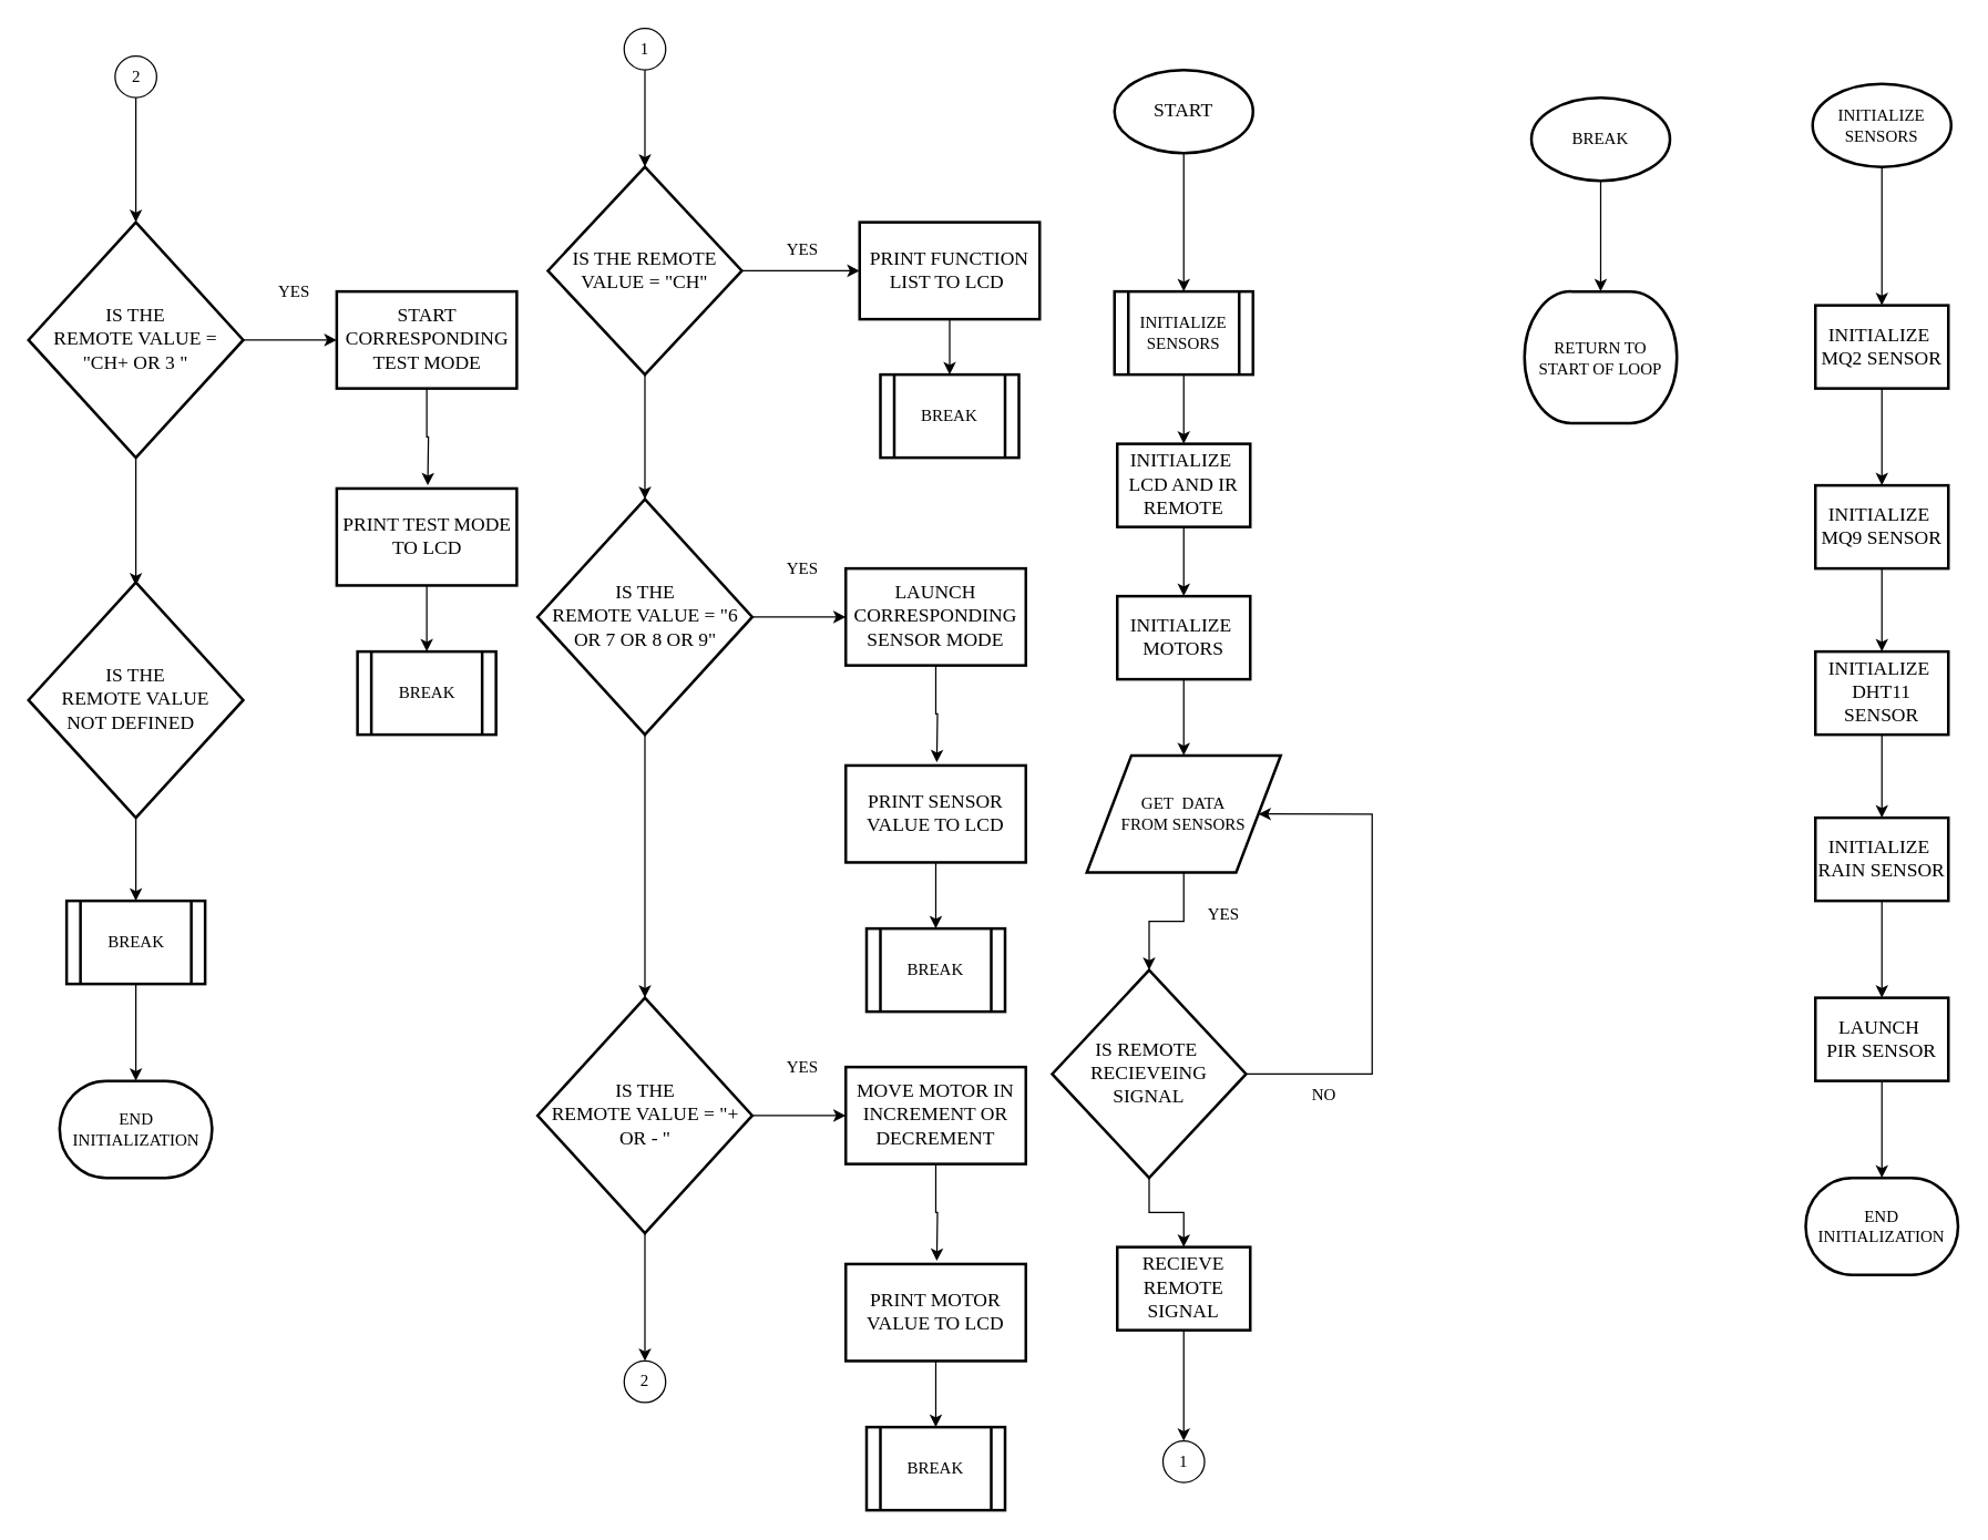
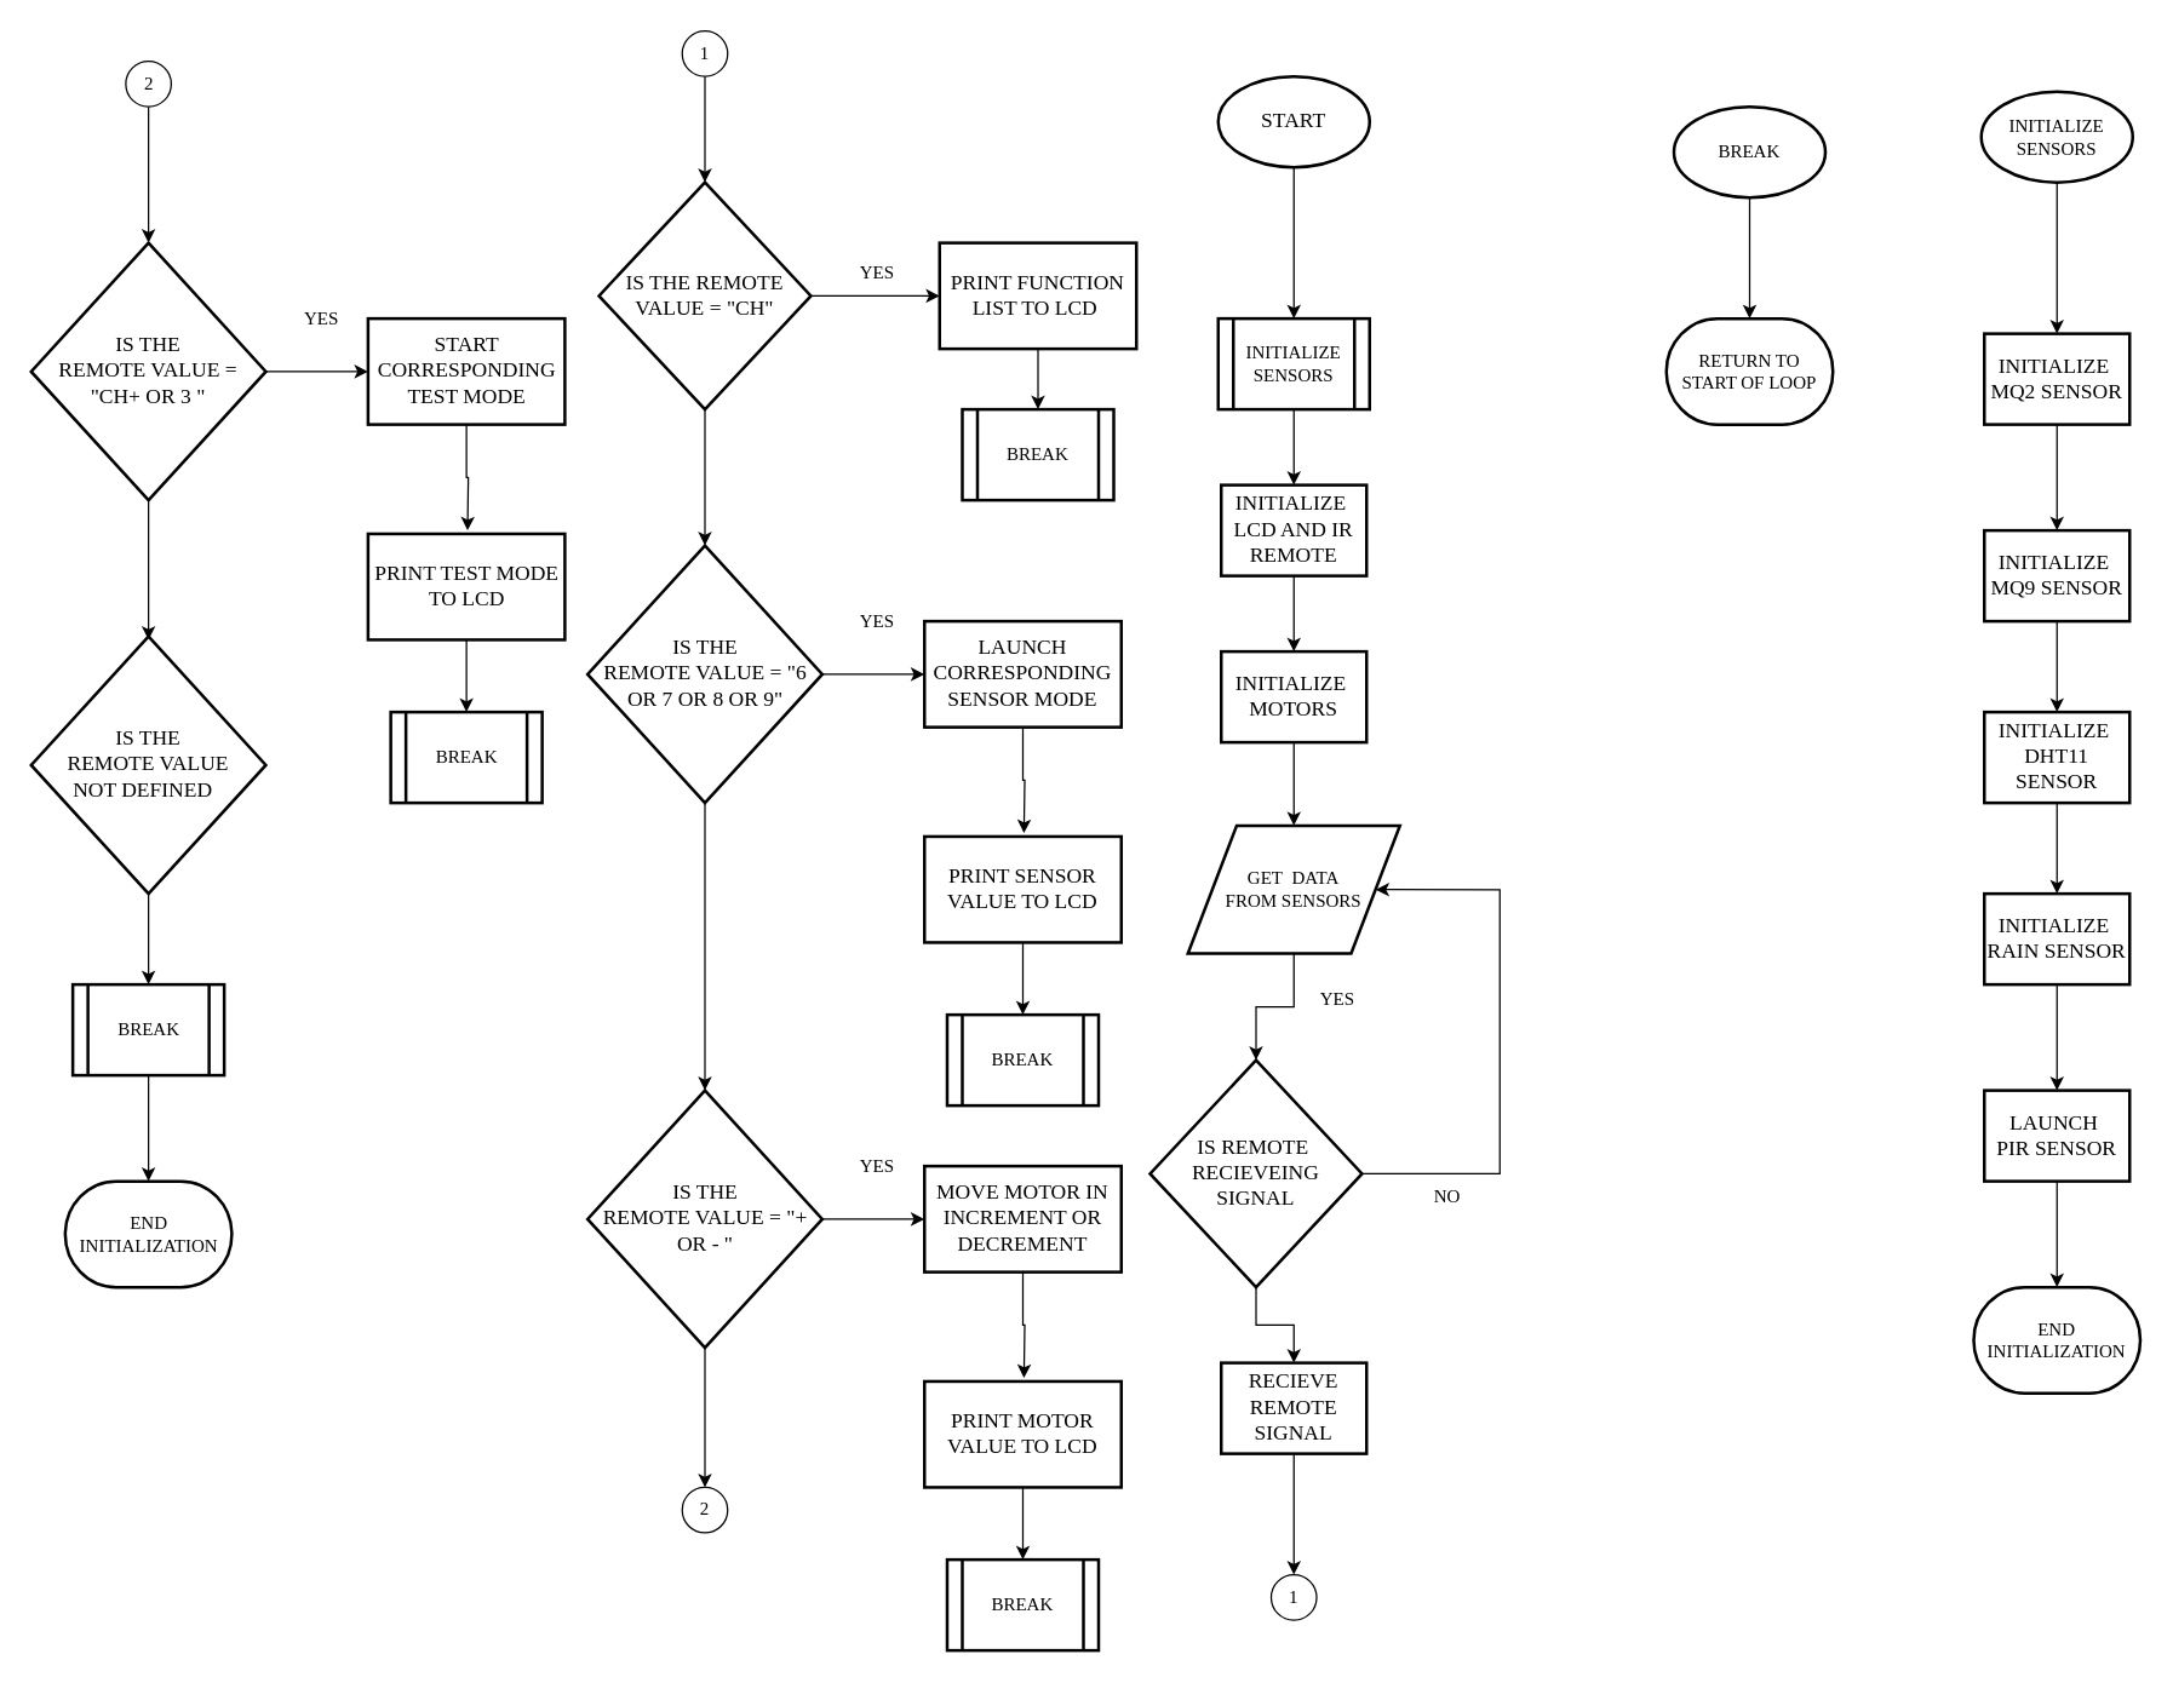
- <mxCell id="63" value="RETURN TO &lt;br&gt;START OF LOOP" style="strokeWidth=2;html=1;shape=mxgraph.flowchart.terminator;whiteSpace=wrap;fontFamily=Times New Roman;" vertex="1" parent="1"><mxGeometry x="1100" y="210" width="110" height="95" as="geometry" /></mxCell>
+ <mxCell id="63" value="RETURN TO &lt;br&gt;START OF LOOP" style="strokeWidth=2;html=1;shape=mxgraph.flowchart.terminator;whiteSpace=wrap;fontFamily=Times New Roman;" vertex="1" parent="1"><mxGeometry x="1100" y="210" width="110" height="70" as="geometry" /></mxCell>
